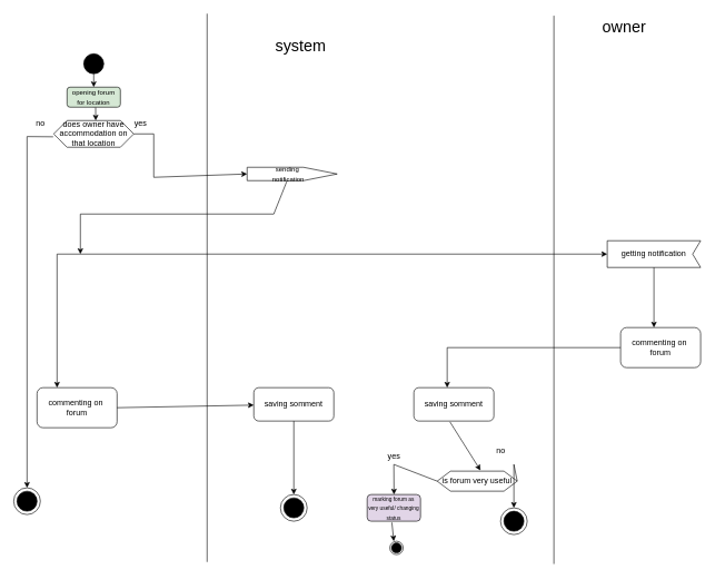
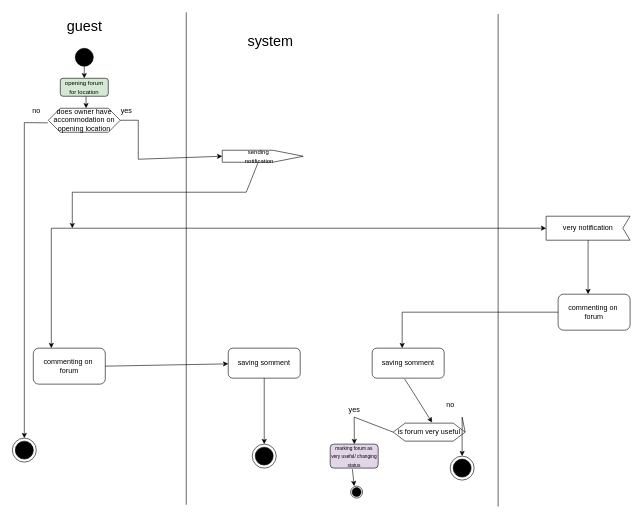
- <mxCell id="4" value="&lt;font style=&quot;font-size: 24px;&quot;&gt;owner&lt;/font&gt;" style="text;html=1;align=center;verticalAlign=middle;resizable=0;points=[];autosize=1;strokeColor=none;fillColor=none;" vertex="1" parent="1"><mxGeometry x="890" width="90" height="40" as="geometry" y="20" /></mxCell>
+ <mxCell id="2" value="&lt;font style=&quot;font-size: 24px;&quot;&gt;guest&lt;/font&gt;" style="text;html=1;align=center;verticalAlign=middle;resizable=0;points=[];autosize=1;strokeColor=none;fillColor=none;" vertex="1" parent="1"><mxGeometry x="100" y="23" width="80" height="40" as="geometry" /></mxCell>
- <mxCell id="12" value="does owner have accommodation on that location" style="shape=hexagon;perimeter=hexagonPerimeter2;whiteSpace=wrap;html=1;fixedSize=1;" vertex="1" parent="1"><mxGeometry x="80" y="180" width="120" height="40" as="geometry" /></mxCell>
+ <mxCell id="12" value="does owner have accommodation on opening location" style="shape=hexagon;perimeter=hexagonPerimeter2;whiteSpace=wrap;html=1;fixedSize=1;" vertex="1" parent="1"><mxGeometry x="80" y="180" width="120" height="40" as="geometry" /></mxCell>
- <mxCell id="18" value="getting notification" style="shape=mxgraph.sysml.accEvent;flipH=1;whiteSpace=wrap;align=center;html=1;" vertex="1" parent="1"><mxGeometry x="910" y="360" width="140" height="40" as="geometry" /></mxCell>
+ <mxCell id="18" value="very notification" style="shape=mxgraph.sysml.accEvent;flipH=1;whiteSpace=wrap;align=center;html=1;" vertex="1" parent="1"><mxGeometry x="910" y="360" width="140" height="40" as="geometry" /></mxCell>
